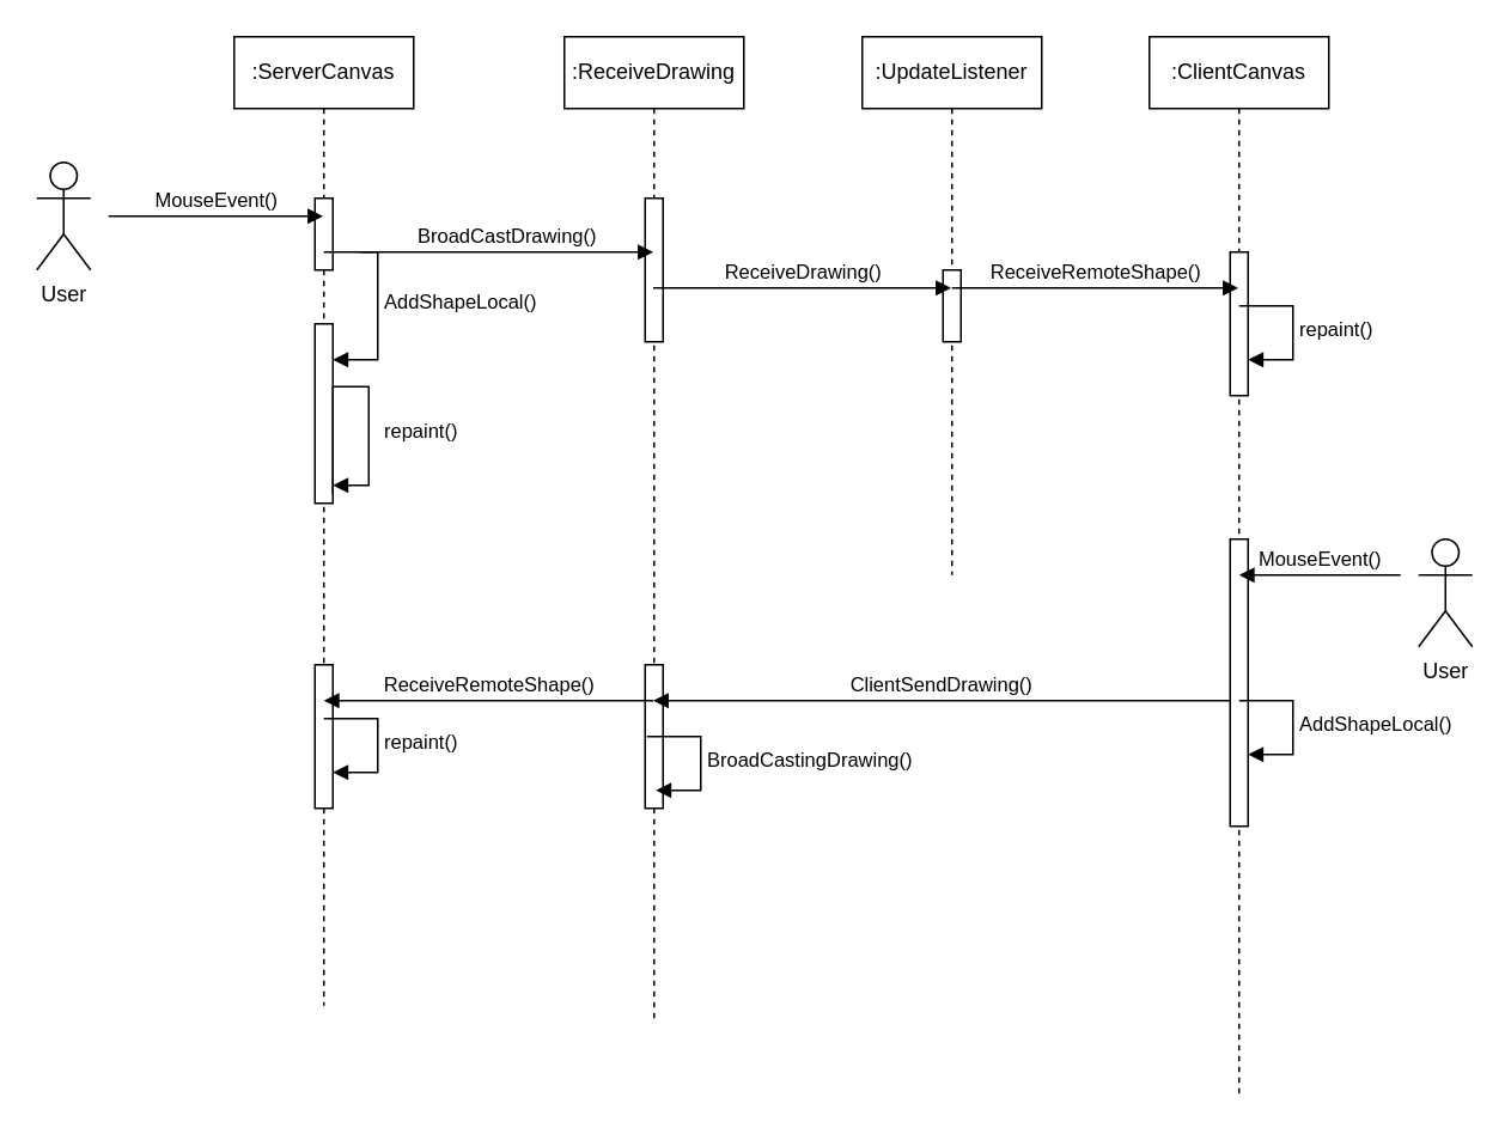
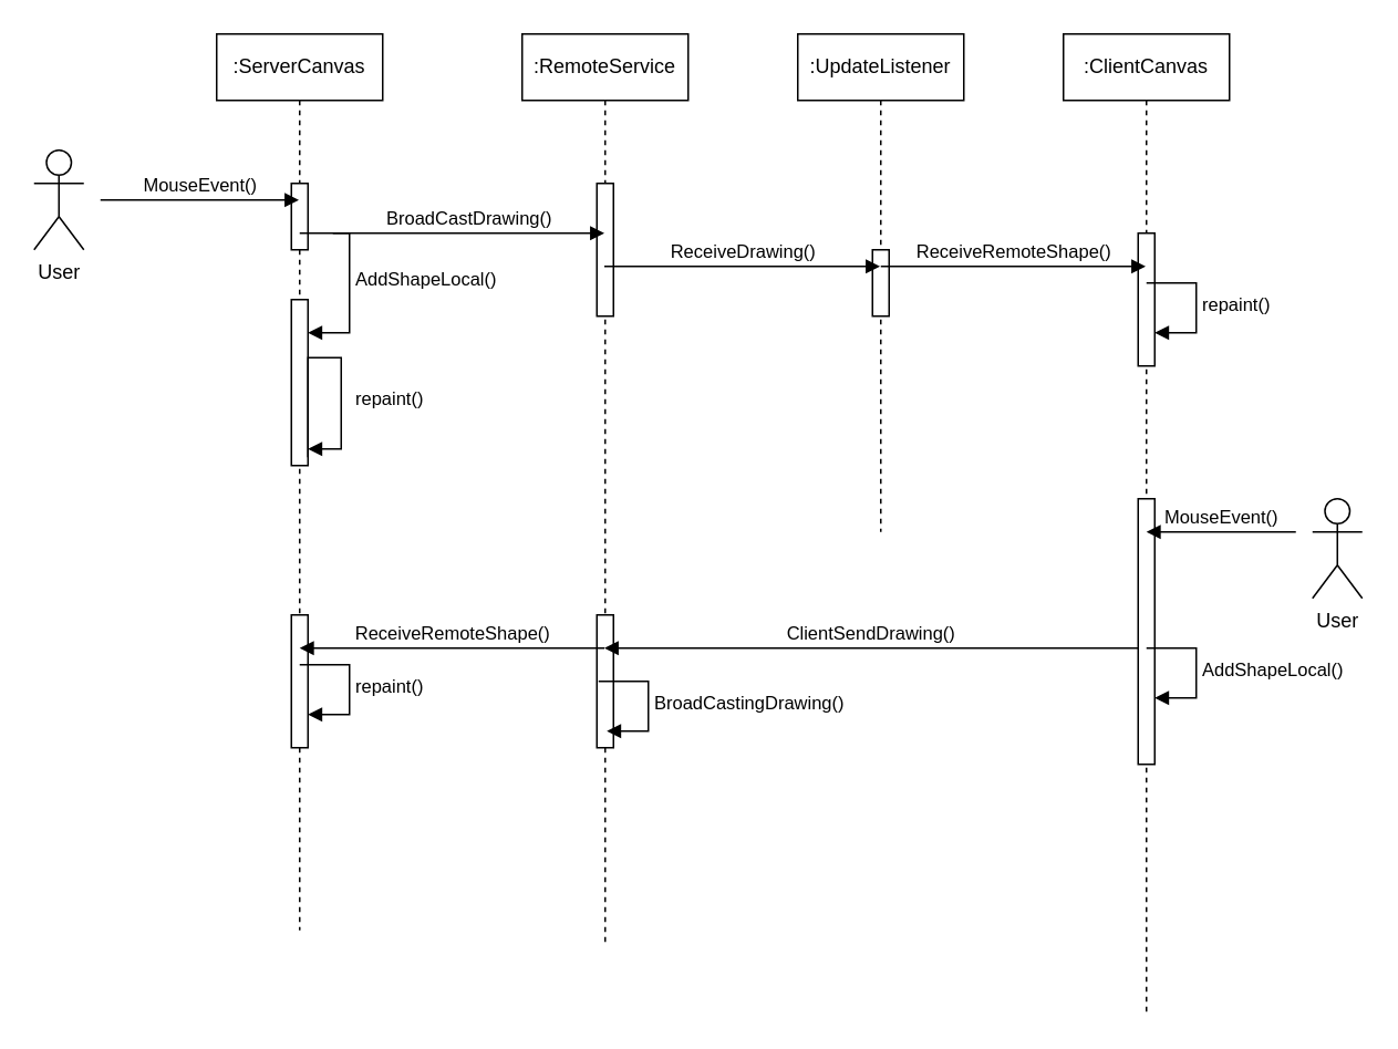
- <mxCell id="10" value=":ReceiveDrawing" style="shape=umlLifeline;perimeter=lifelinePerimeter;whiteSpace=wrap;html=1;container=1;dropTarget=0;collapsible=0;recursiveResize=0;outlineConnect=0;portConstraint=eastwest;newEdgeStyle={&quot;curved&quot;:0,&quot;rounded&quot;:0};" parent="1" vertex="1"><mxGeometry x="314" y="20" width="100" height="550" as="geometry" /></mxCell>
+ <mxCell id="10" value=":RemoteService" style="shape=umlLifeline;perimeter=lifelinePerimeter;whiteSpace=wrap;html=1;container=1;dropTarget=0;collapsible=0;recursiveResize=0;outlineConnect=0;portConstraint=eastwest;newEdgeStyle={&quot;curved&quot;:0,&quot;rounded&quot;:0};" parent="1" vertex="1"><mxGeometry x="314" y="20" width="100" height="550" as="geometry" /></mxCell>
